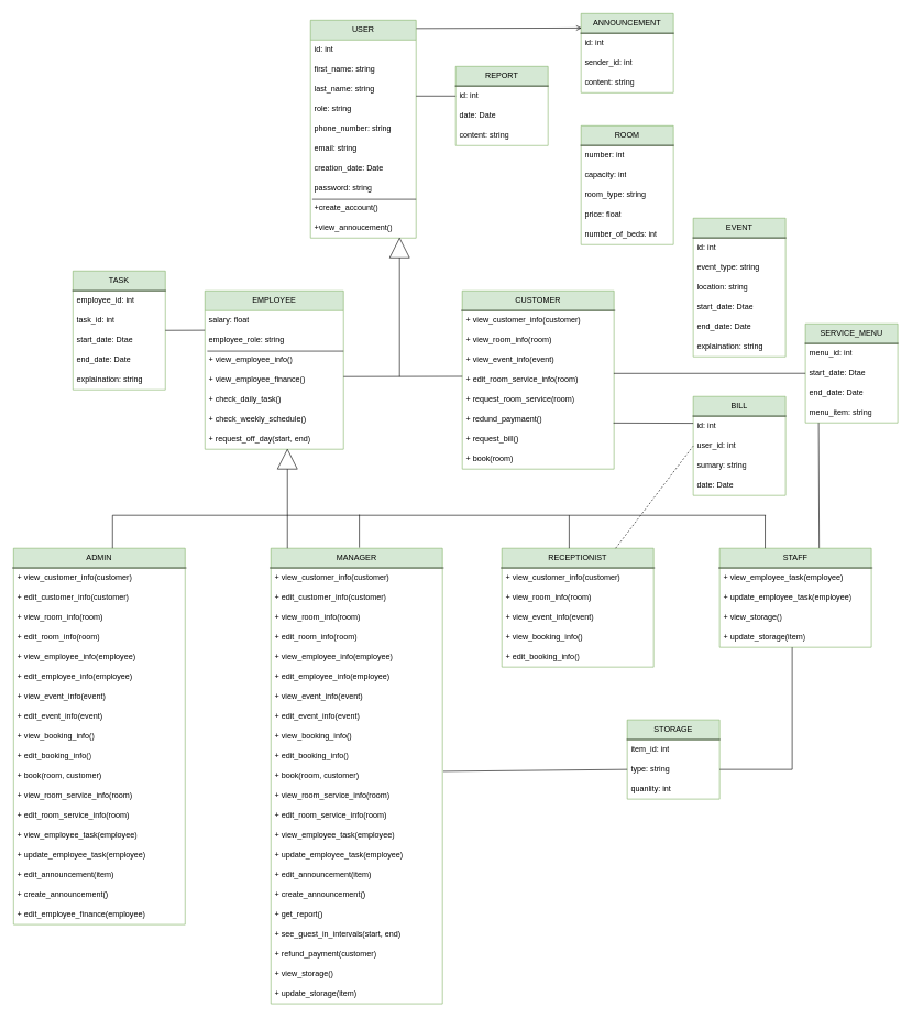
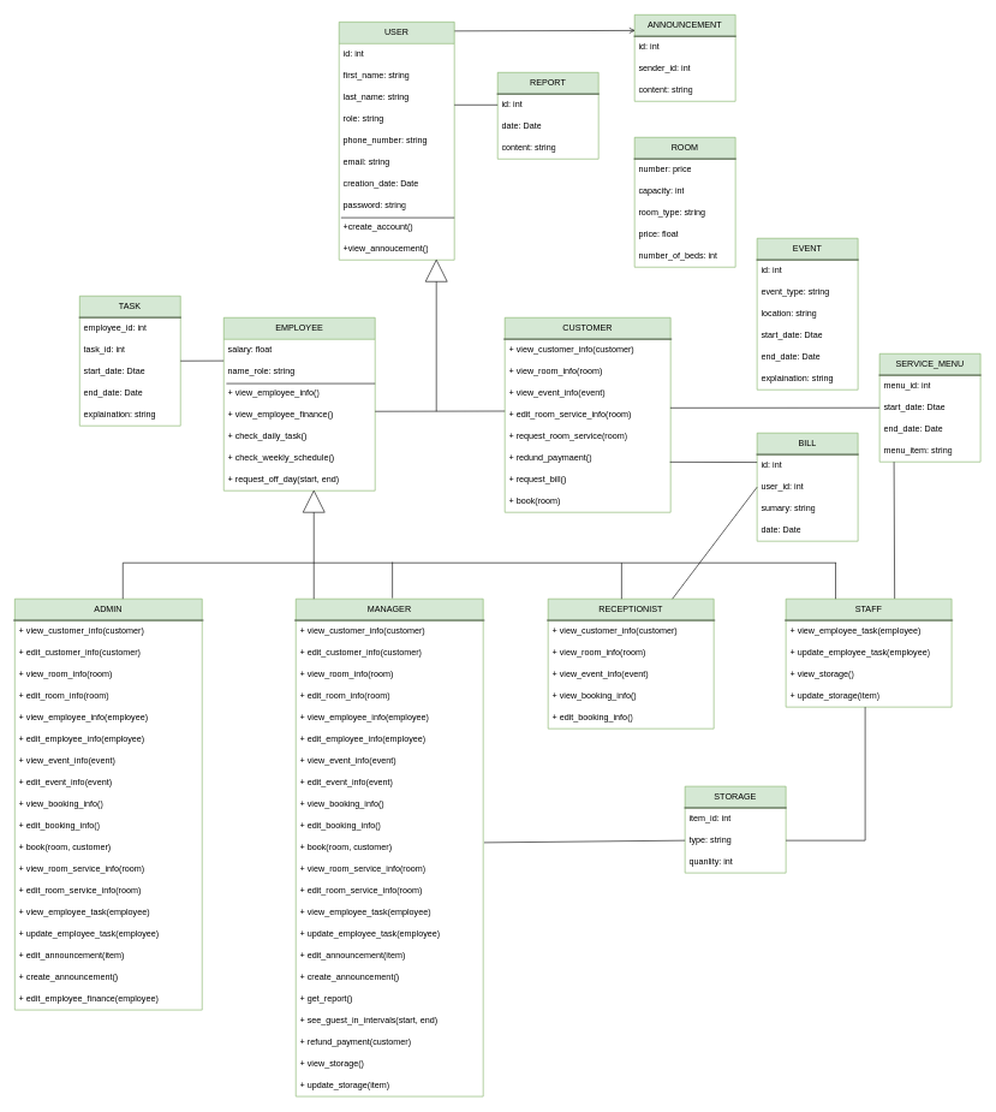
- <mxCell id="27" value="number: int" style="text;strokeColor=none;fillColor=none;align=left;verticalAlign=middle;spacingLeft=4;spacingRight=4;overflow=hidden;points=[[0,0.5],[1,0.5]];portConstraint=eastwest;rotatable=0;whiteSpace=wrap;html=1;" parent="26" vertex="1"><mxGeometry y="30" width="140" height="30" as="geometry" /></mxCell>
+ <mxCell id="27" value="number: price" style="text;strokeColor=none;fillColor=none;align=left;verticalAlign=middle;spacingLeft=4;spacingRight=4;overflow=hidden;points=[[0,0.5],[1,0.5]];portConstraint=eastwest;rotatable=0;whiteSpace=wrap;html=1;" parent="26" vertex="1"><mxGeometry y="30" width="140" height="30" as="geometry" /></mxCell>
- <mxCell id="68" value="employee_role: string" style="text;strokeColor=none;fillColor=none;align=left;verticalAlign=middle;spacingLeft=4;spacingRight=4;overflow=hidden;points=[[0,0.5],[1,0.5]];portConstraint=eastwest;rotatable=0;whiteSpace=wrap;html=1;" parent="65" vertex="1"><mxGeometry y="60" width="210" height="30" as="geometry" /></mxCell>
+ <mxCell id="68" value="name_role: string" style="text;strokeColor=none;fillColor=none;align=left;verticalAlign=middle;spacingLeft=4;spacingRight=4;overflow=hidden;points=[[0,0.5],[1,0.5]];portConstraint=eastwest;rotatable=0;whiteSpace=wrap;html=1;" parent="65" vertex="1"><mxGeometry y="60" width="210" height="30" as="geometry" /></mxCell>
- <mxCell id="99" value="" style="endArrow=none;html=1;rounded=0;entryX=0;entryY=0.5;entryDx=0;entryDy=0;exitX=0.75;exitY=0;exitDx=0;exitDy=0;dashed=1;" parent="1" source="92" target="50" edge="1"><mxGeometry width="50" height="50" relative="1" as="geometry"><mxPoint x="900" y="810" as="sourcePoint" /><mxPoint x="950" y="760" as="targetPoint" /></mxGeometry></mxCell>
+ <mxCell id="99" value="" style="endArrow=none;html=1;rounded=0;entryX=0;entryY=0.5;entryDx=0;entryDy=0;exitX=0.75;exitY=0;exitDx=0;exitDy=0;" parent="1" source="92" target="50" edge="1"><mxGeometry width="50" height="50" relative="1" as="geometry"><mxPoint x="900" y="810" as="sourcePoint" /><mxPoint x="950" y="760" as="targetPoint" /></mxGeometry></mxCell>
